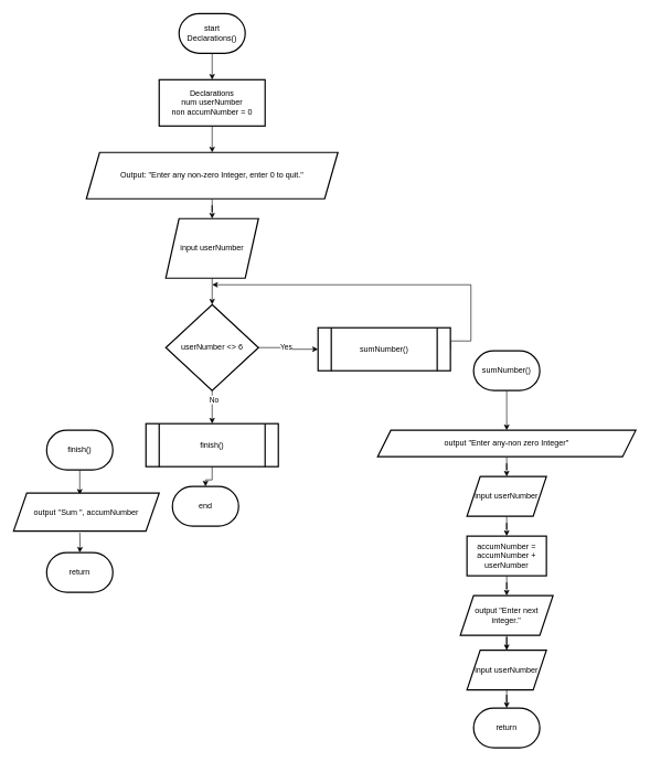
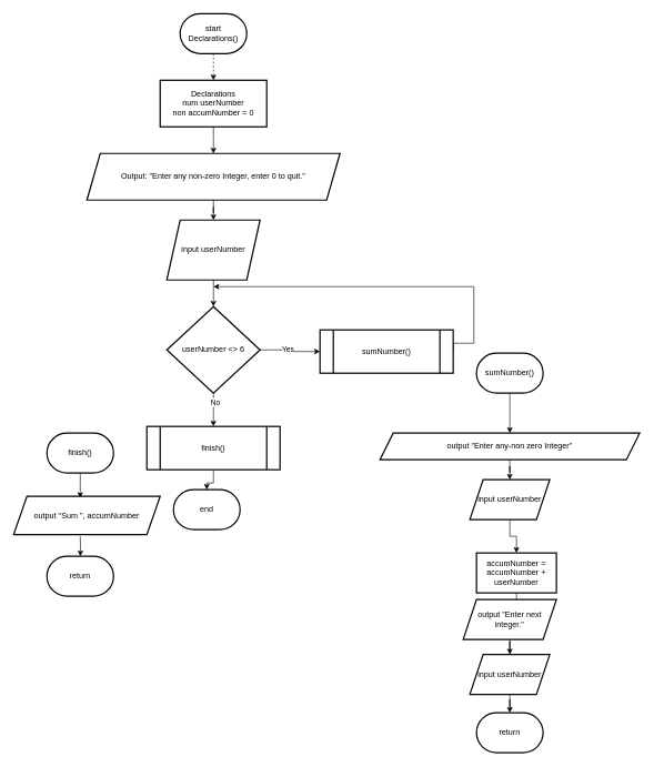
- <mxCell id="2" value="" style="edgeStyle=orthogonalEdgeStyle;rounded=0;orthogonalLoop=1;jettySize=auto;html=1;" edge="1" parent="1" source="3" target="5"><mxGeometry relative="1" as="geometry" /></mxCell>
+ <mxCell id="2" value="" style="edgeStyle=orthogonalEdgeStyle;rounded=0;orthogonalLoop=1;jettySize=auto;html=1;dashed=1;" edge="1" parent="1" source="3" target="5"><mxGeometry relative="1" as="geometry" /></mxCell>
- <mxCell id="27" value="accumNumber = accumNumber + userNumber" style="whiteSpace=wrap;html=1;strokeWidth=2;" vertex="1" parent="1"><mxGeometry x="705" y="810" width="120" height="60" as="geometry" /></mxCell>
+ <mxCell id="27" value="accumNumber = accumNumber + userNumber" style="whiteSpace=wrap;html=1;strokeWidth=2;" vertex="1" parent="1"><mxGeometry x="715" y="830" width="120" height="60" as="geometry" /></mxCell>
